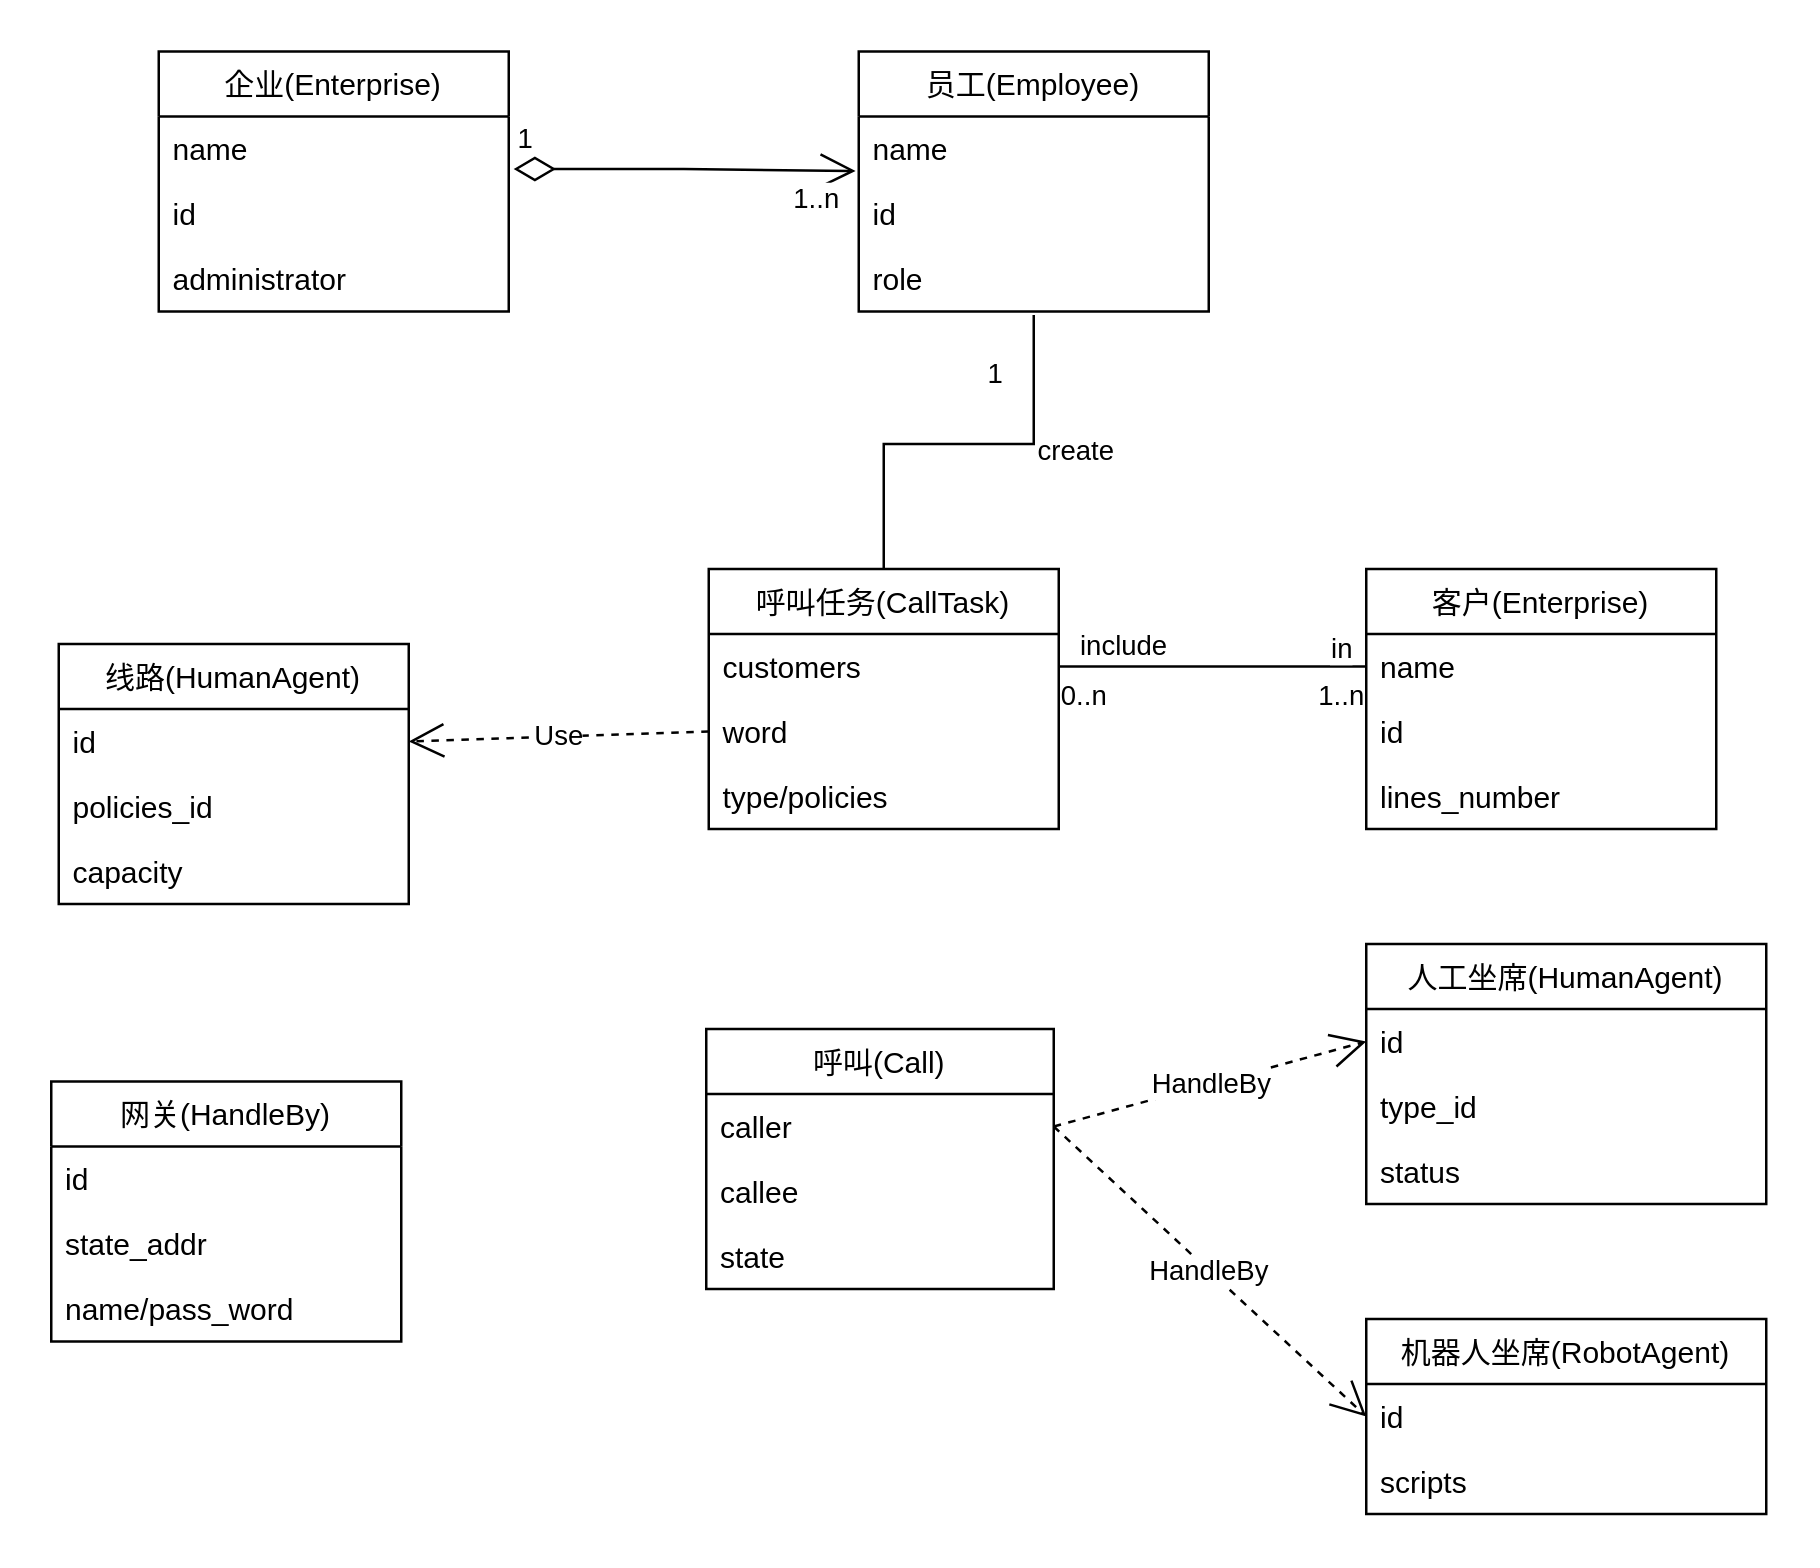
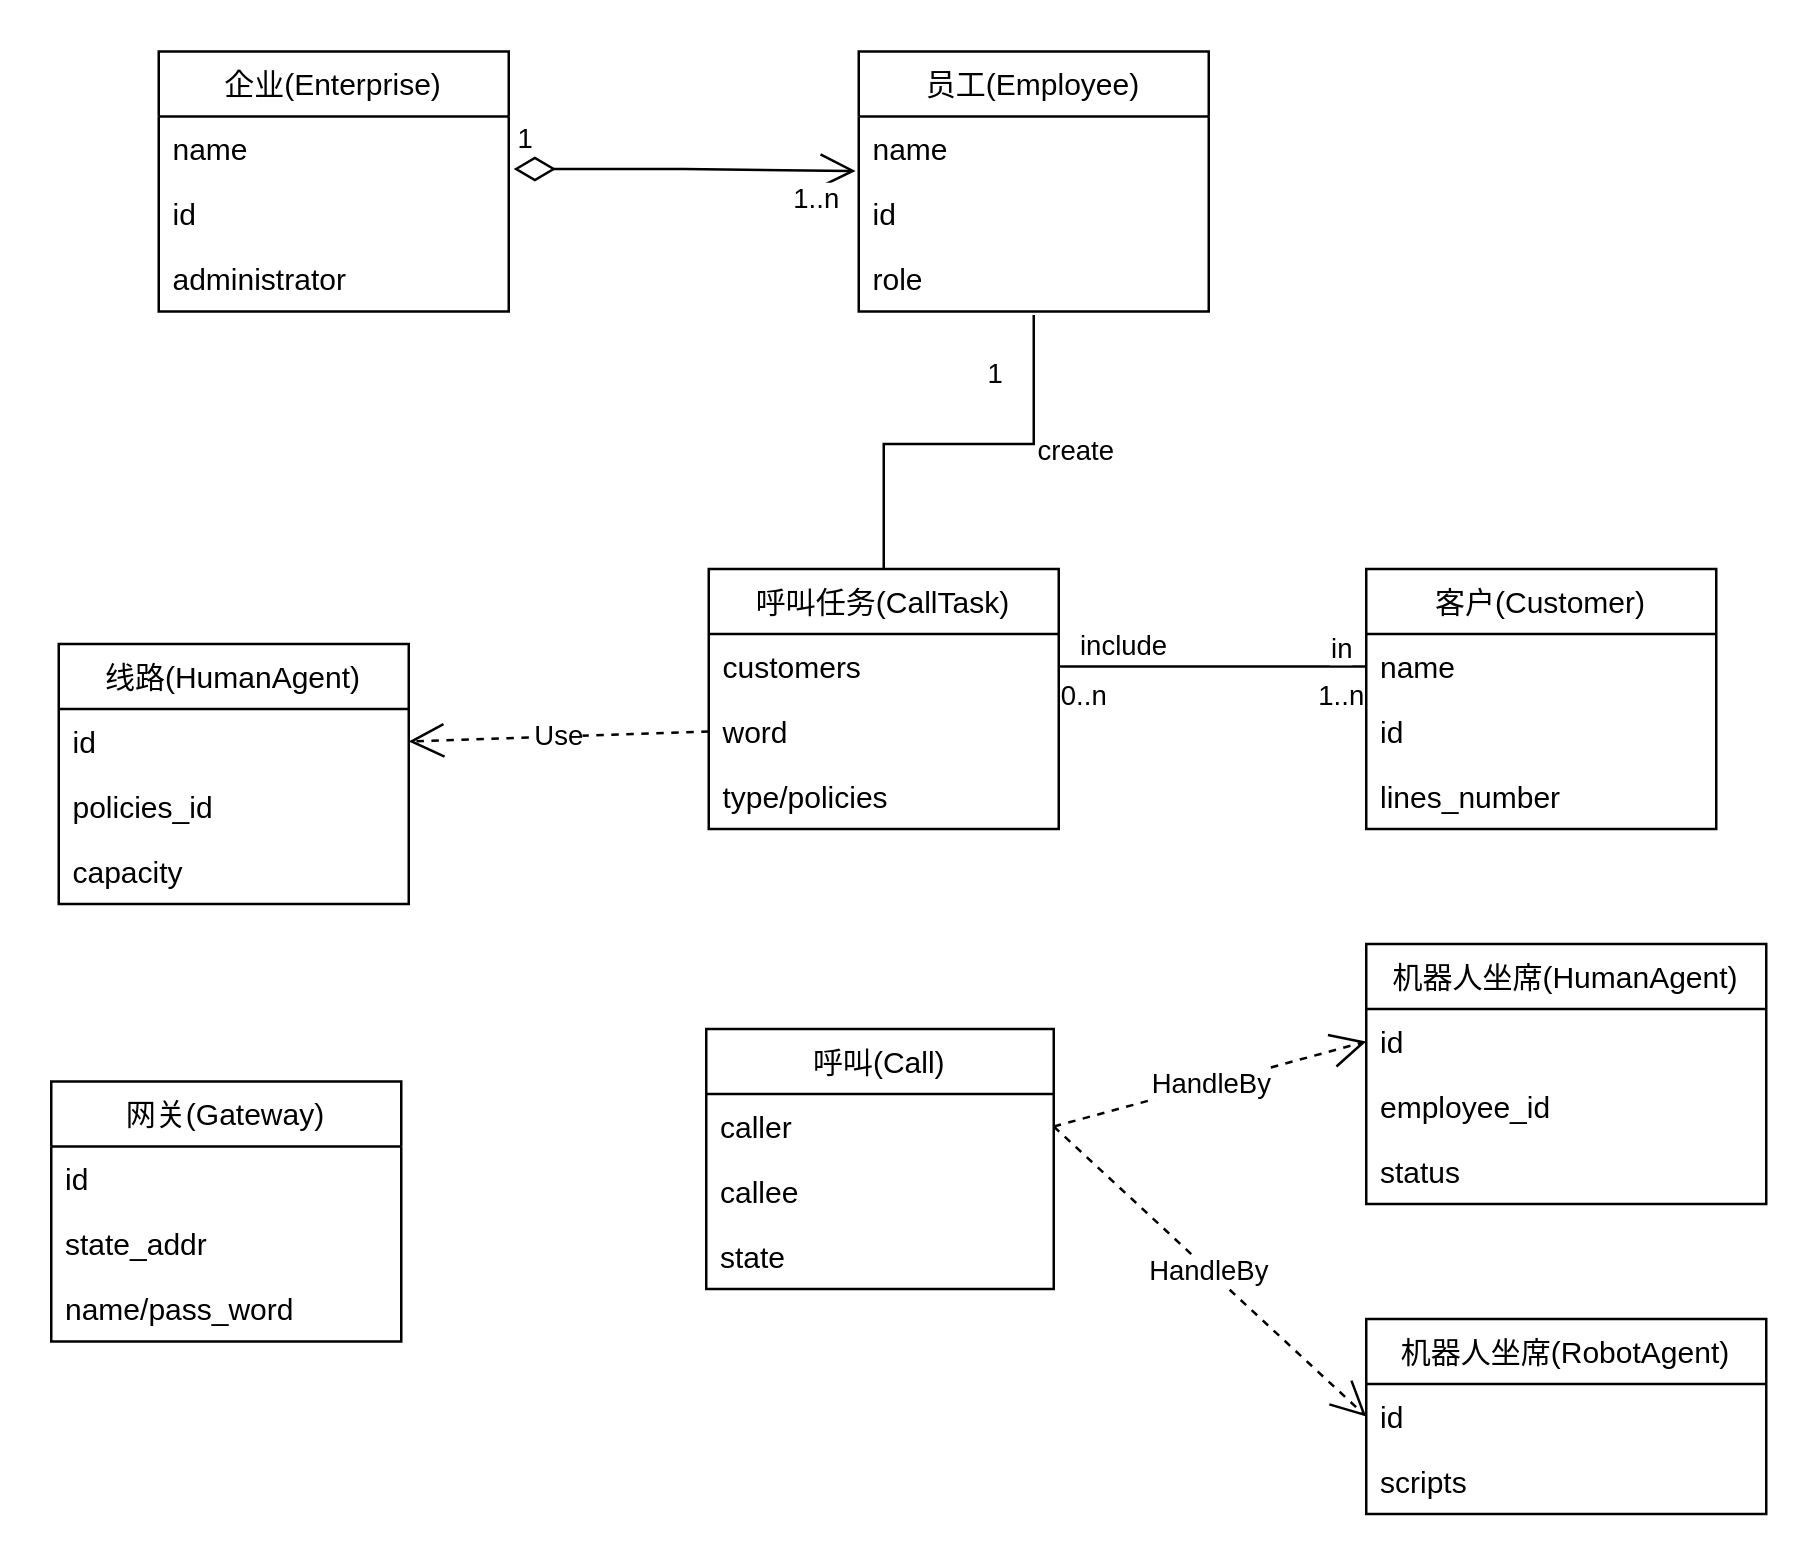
- <mxCell id="14" value="客户(Enterprise)" style="swimlane;fontStyle=0;childLayout=stackLayout;horizontal=1;startSize=26;fillColor=none;horizontalStack=0;resizeParent=1;resizeParentMax=0;resizeLast=0;collapsible=1;marginBottom=0;" vertex="1" parent="1"><mxGeometry x="546" y="227" width="140" height="104" as="geometry" /></mxCell>
+ <mxCell id="14" value="客户(Customer)" style="swimlane;fontStyle=0;childLayout=stackLayout;horizontal=1;startSize=26;fillColor=none;horizontalStack=0;resizeParent=1;resizeParentMax=0;resizeLast=0;collapsible=1;marginBottom=0;" vertex="1" parent="1"><mxGeometry x="546" y="227" width="140" height="104" as="geometry" /></mxCell>
- <mxCell id="30" value="人工坐席(HumanAgent)" style="swimlane;fontStyle=0;childLayout=stackLayout;horizontal=1;startSize=26;fillColor=none;horizontalStack=0;resizeParent=1;resizeParentMax=0;resizeLast=0;collapsible=1;marginBottom=0;" vertex="1" parent="1"><mxGeometry x="546" y="377" width="160" height="104" as="geometry" /></mxCell>
+ <mxCell id="30" value="机器人坐席(HumanAgent)" style="swimlane;fontStyle=0;childLayout=stackLayout;horizontal=1;startSize=26;fillColor=none;horizontalStack=0;resizeParent=1;resizeParentMax=0;resizeLast=0;collapsible=1;marginBottom=0;" vertex="1" parent="1"><mxGeometry x="546" y="377" width="160" height="104" as="geometry" /></mxCell>
- <mxCell id="32" value="type_id" style="text;strokeColor=none;fillColor=none;align=left;verticalAlign=top;spacingLeft=4;spacingRight=4;overflow=hidden;rotatable=0;points=[[0,0.5],[1,0.5]];portConstraint=eastwest;" vertex="1" parent="30"><mxGeometry y="52" width="160" height="26" as="geometry" /></mxCell>
+ <mxCell id="32" value="employee_id" style="text;strokeColor=none;fillColor=none;align=left;verticalAlign=top;spacingLeft=4;spacingRight=4;overflow=hidden;rotatable=0;points=[[0,0.5],[1,0.5]];portConstraint=eastwest;" vertex="1" parent="30"><mxGeometry y="52" width="160" height="26" as="geometry" /></mxCell>
- <mxCell id="26" value="网关(HandleBy)" style="swimlane;fontStyle=0;childLayout=stackLayout;horizontal=1;startSize=26;fillColor=none;horizontalStack=0;resizeParent=1;resizeParentMax=0;resizeLast=0;collapsible=1;marginBottom=0;" vertex="1" parent="1"><mxGeometry x="20" y="432" width="140" height="104" as="geometry" /></mxCell>
+ <mxCell id="26" value="网关(Gateway)" style="swimlane;fontStyle=0;childLayout=stackLayout;horizontal=1;startSize=26;fillColor=none;horizontalStack=0;resizeParent=1;resizeParentMax=0;resizeLast=0;collapsible=1;marginBottom=0;" vertex="1" parent="1"><mxGeometry x="20" y="432" width="140" height="104" as="geometry" /></mxCell>
